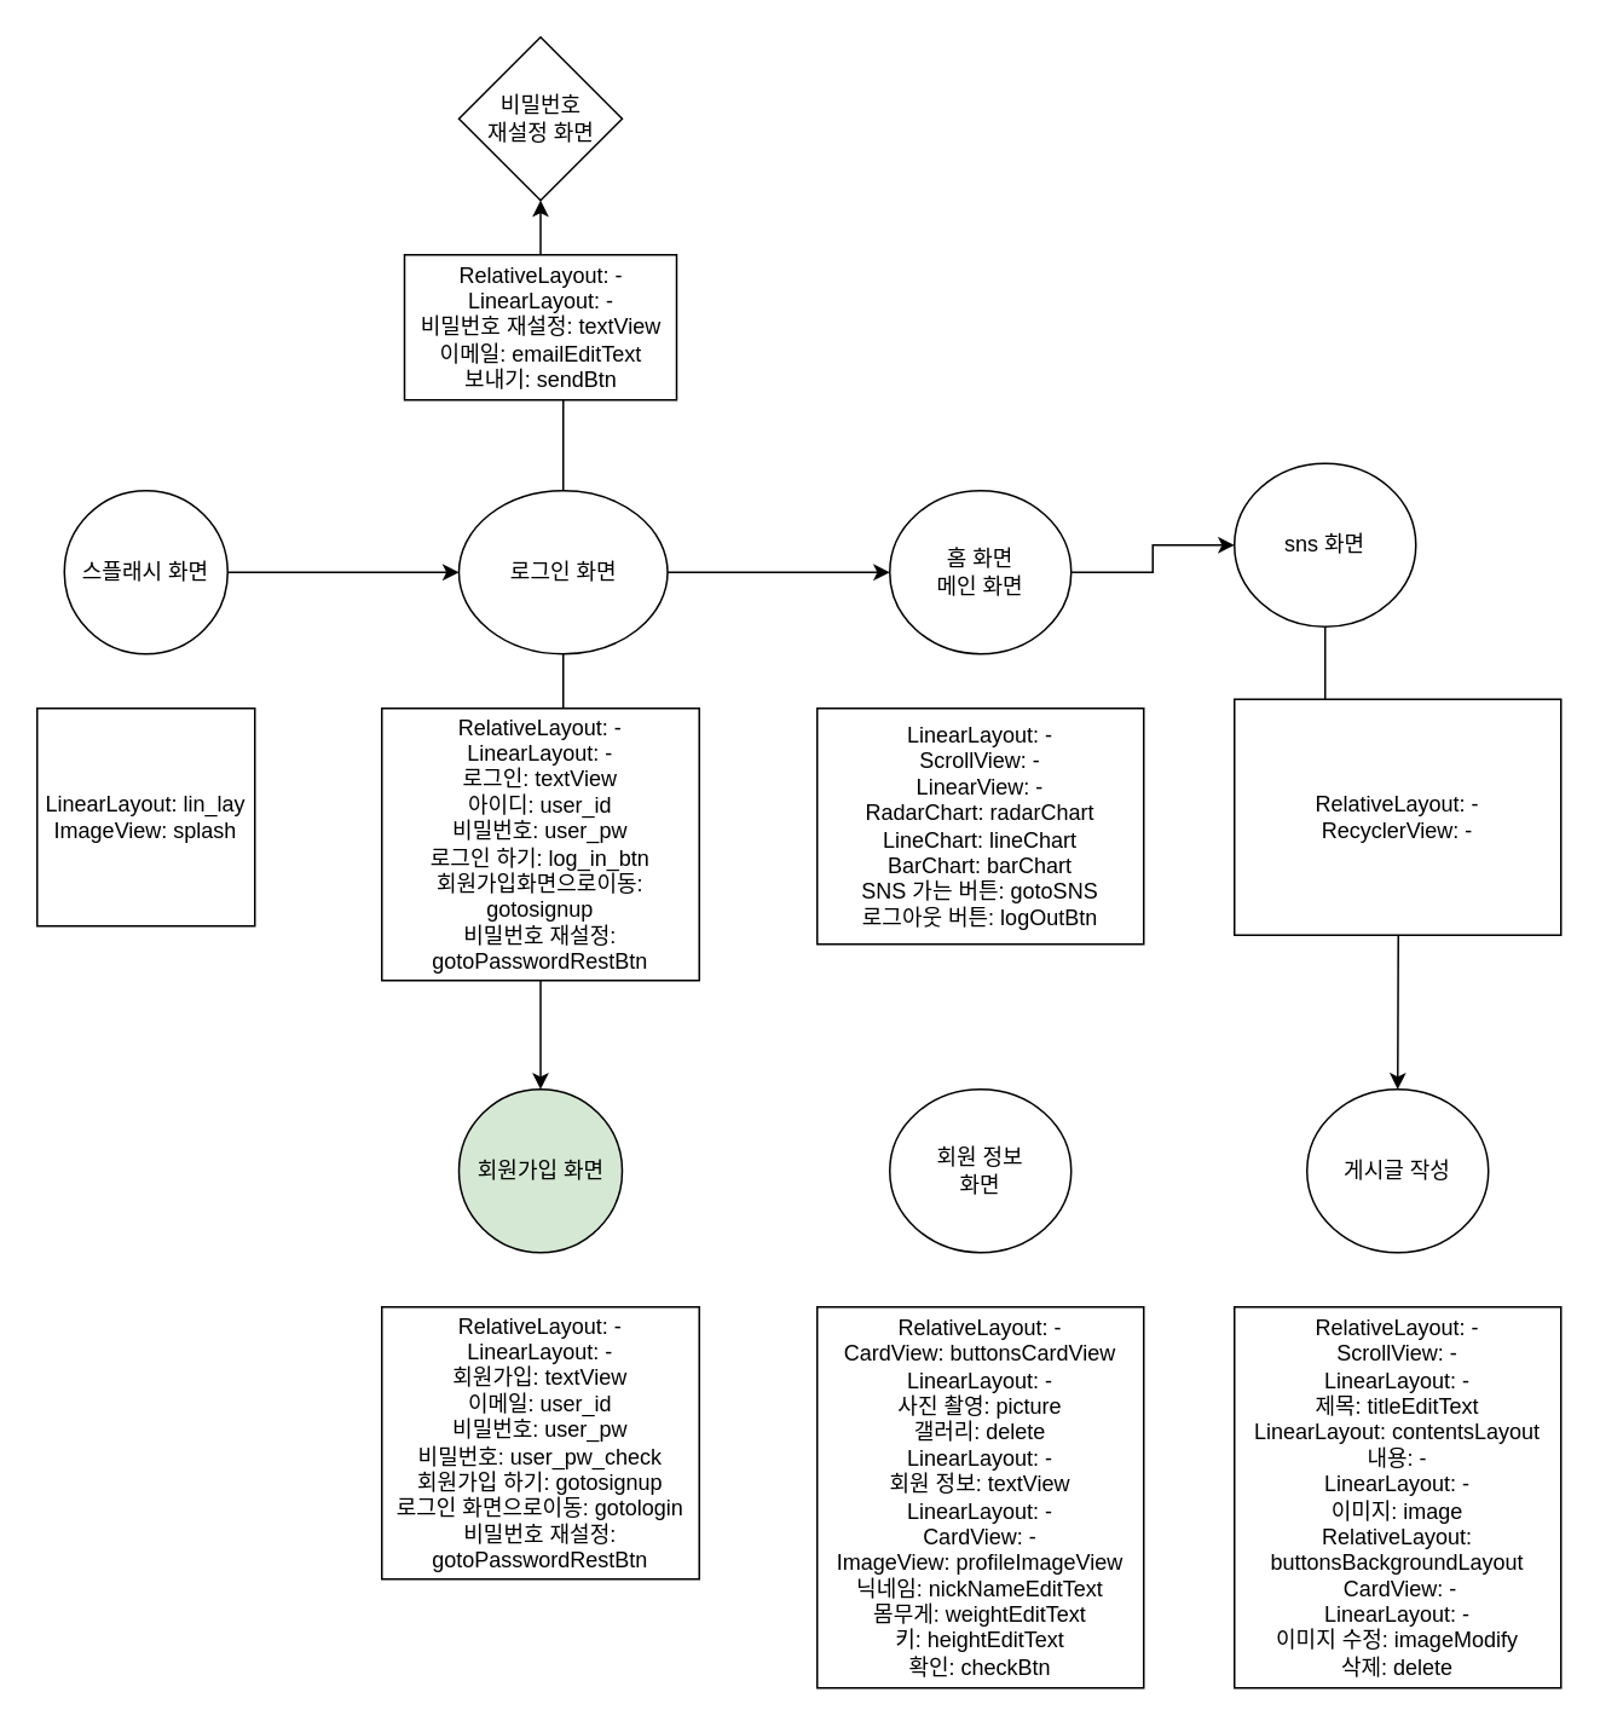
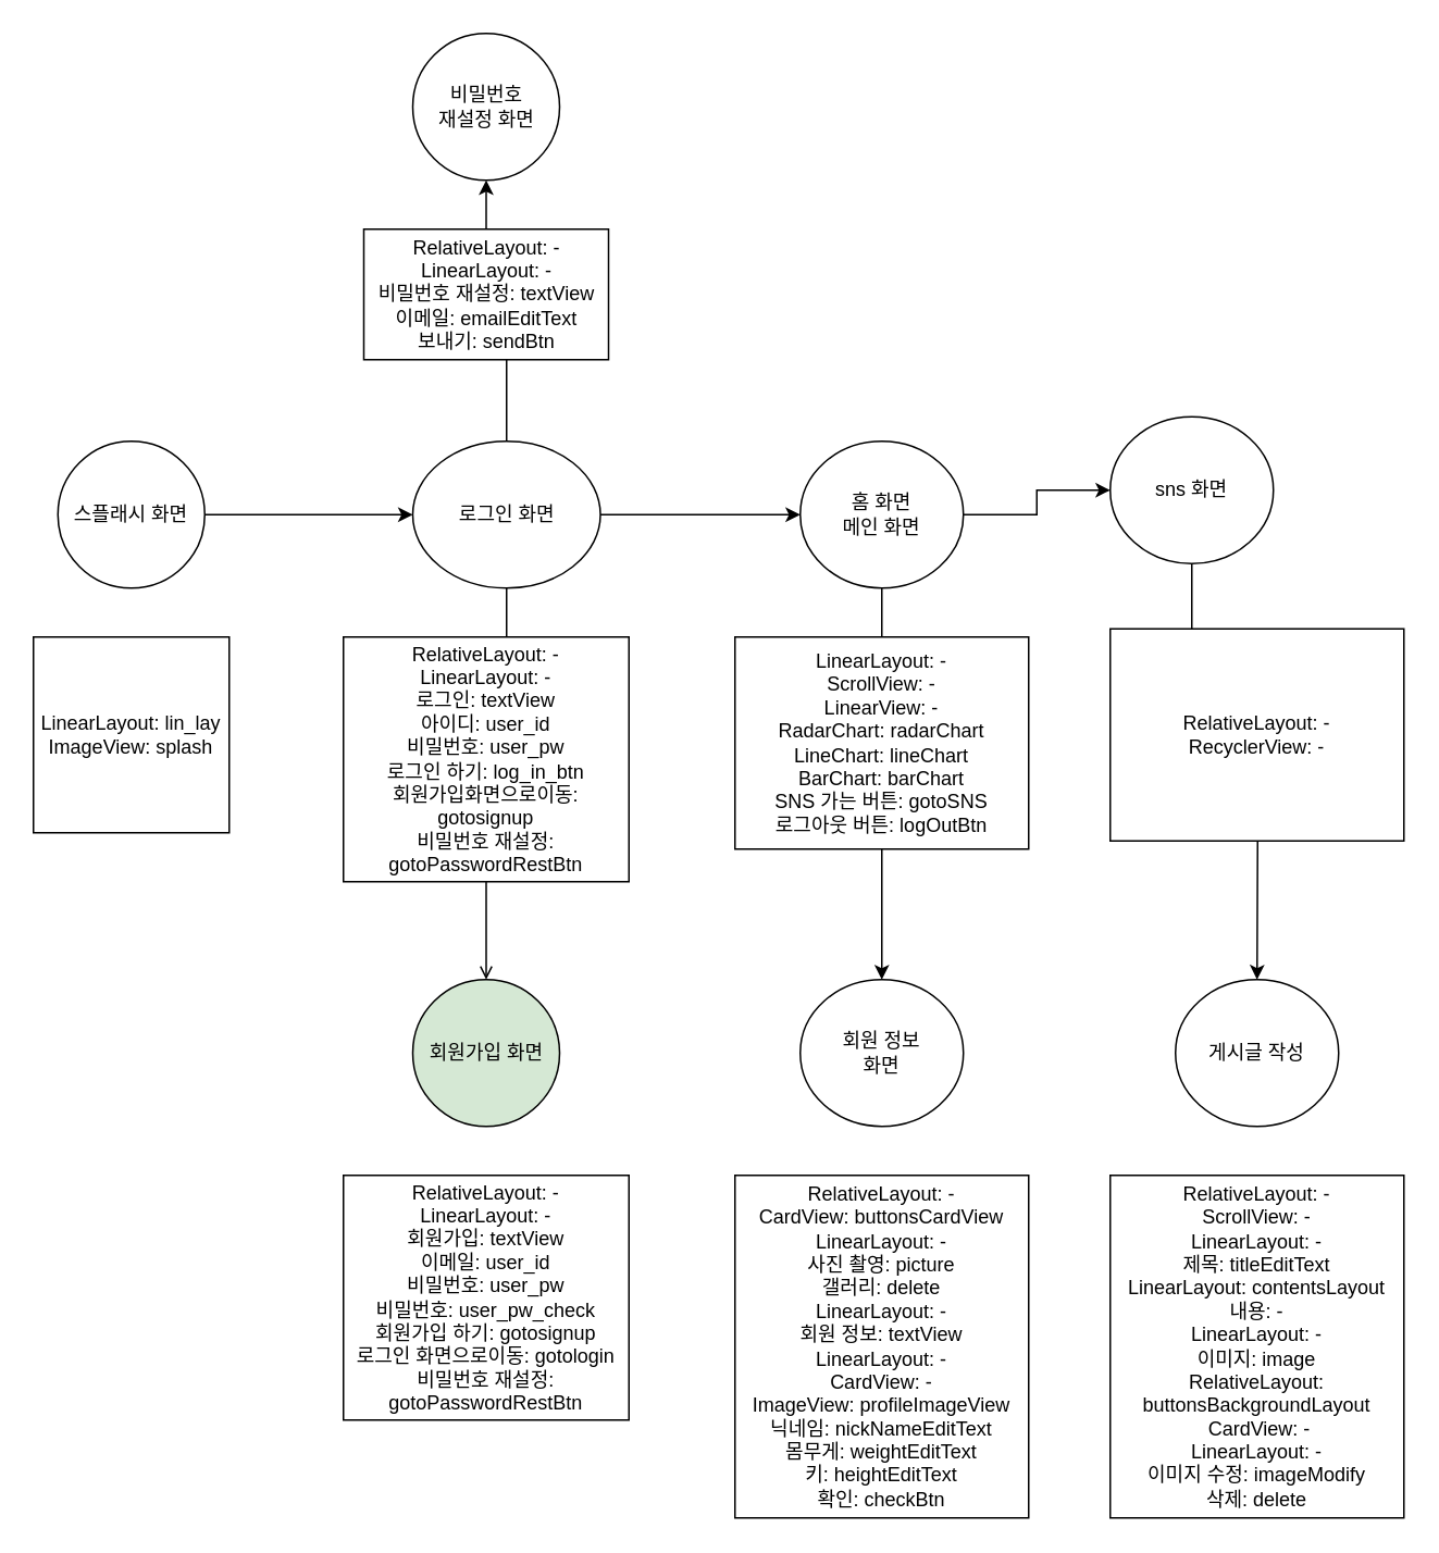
- <mxCell id="16" value="비밀번호 &lt;br&gt;재설정 화면" style="rhombus;whiteSpace=wrap;html=1;" vertex="1" parent="1"><mxGeometry x="252.5" y="20" width="90" height="90" as="geometry" /></mxCell>
+ <mxCell id="16" value="비밀번호 &lt;br&gt;재설정 화면" style="ellipse;whiteSpace=wrap;html=1;" vertex="1" parent="1"><mxGeometry x="252.5" y="20" width="90" height="90" as="geometry" /></mxCell>
+ <mxCell id="2" value="" style="edgeStyle=orthogonalEdgeStyle;rounded=0;orthogonalLoop=1;jettySize=auto;html=1;entryX=0.5;entryY=0;entryDx=0;entryDy=0;" edge="1" parent="1" source="4" target="18"><mxGeometry relative="1" as="geometry"><mxPoint x="670" y="315" as="targetPoint" /></mxGeometry></mxCell>
- <mxCell id="8" value="" style="edgeStyle=orthogonalEdgeStyle;rounded=0;orthogonalLoop=1;jettySize=auto;html=1;" edge="1" parent="1" source="11" target="13"><mxGeometry relative="1" as="geometry" /></mxCell>
+ <mxCell id="8" value="" style="edgeStyle=orthogonalEdgeStyle;rounded=0;orthogonalLoop=1;jettySize=auto;html=1;endArrow=open;" edge="1" parent="1" source="11" target="13"><mxGeometry relative="1" as="geometry" /></mxCell>
